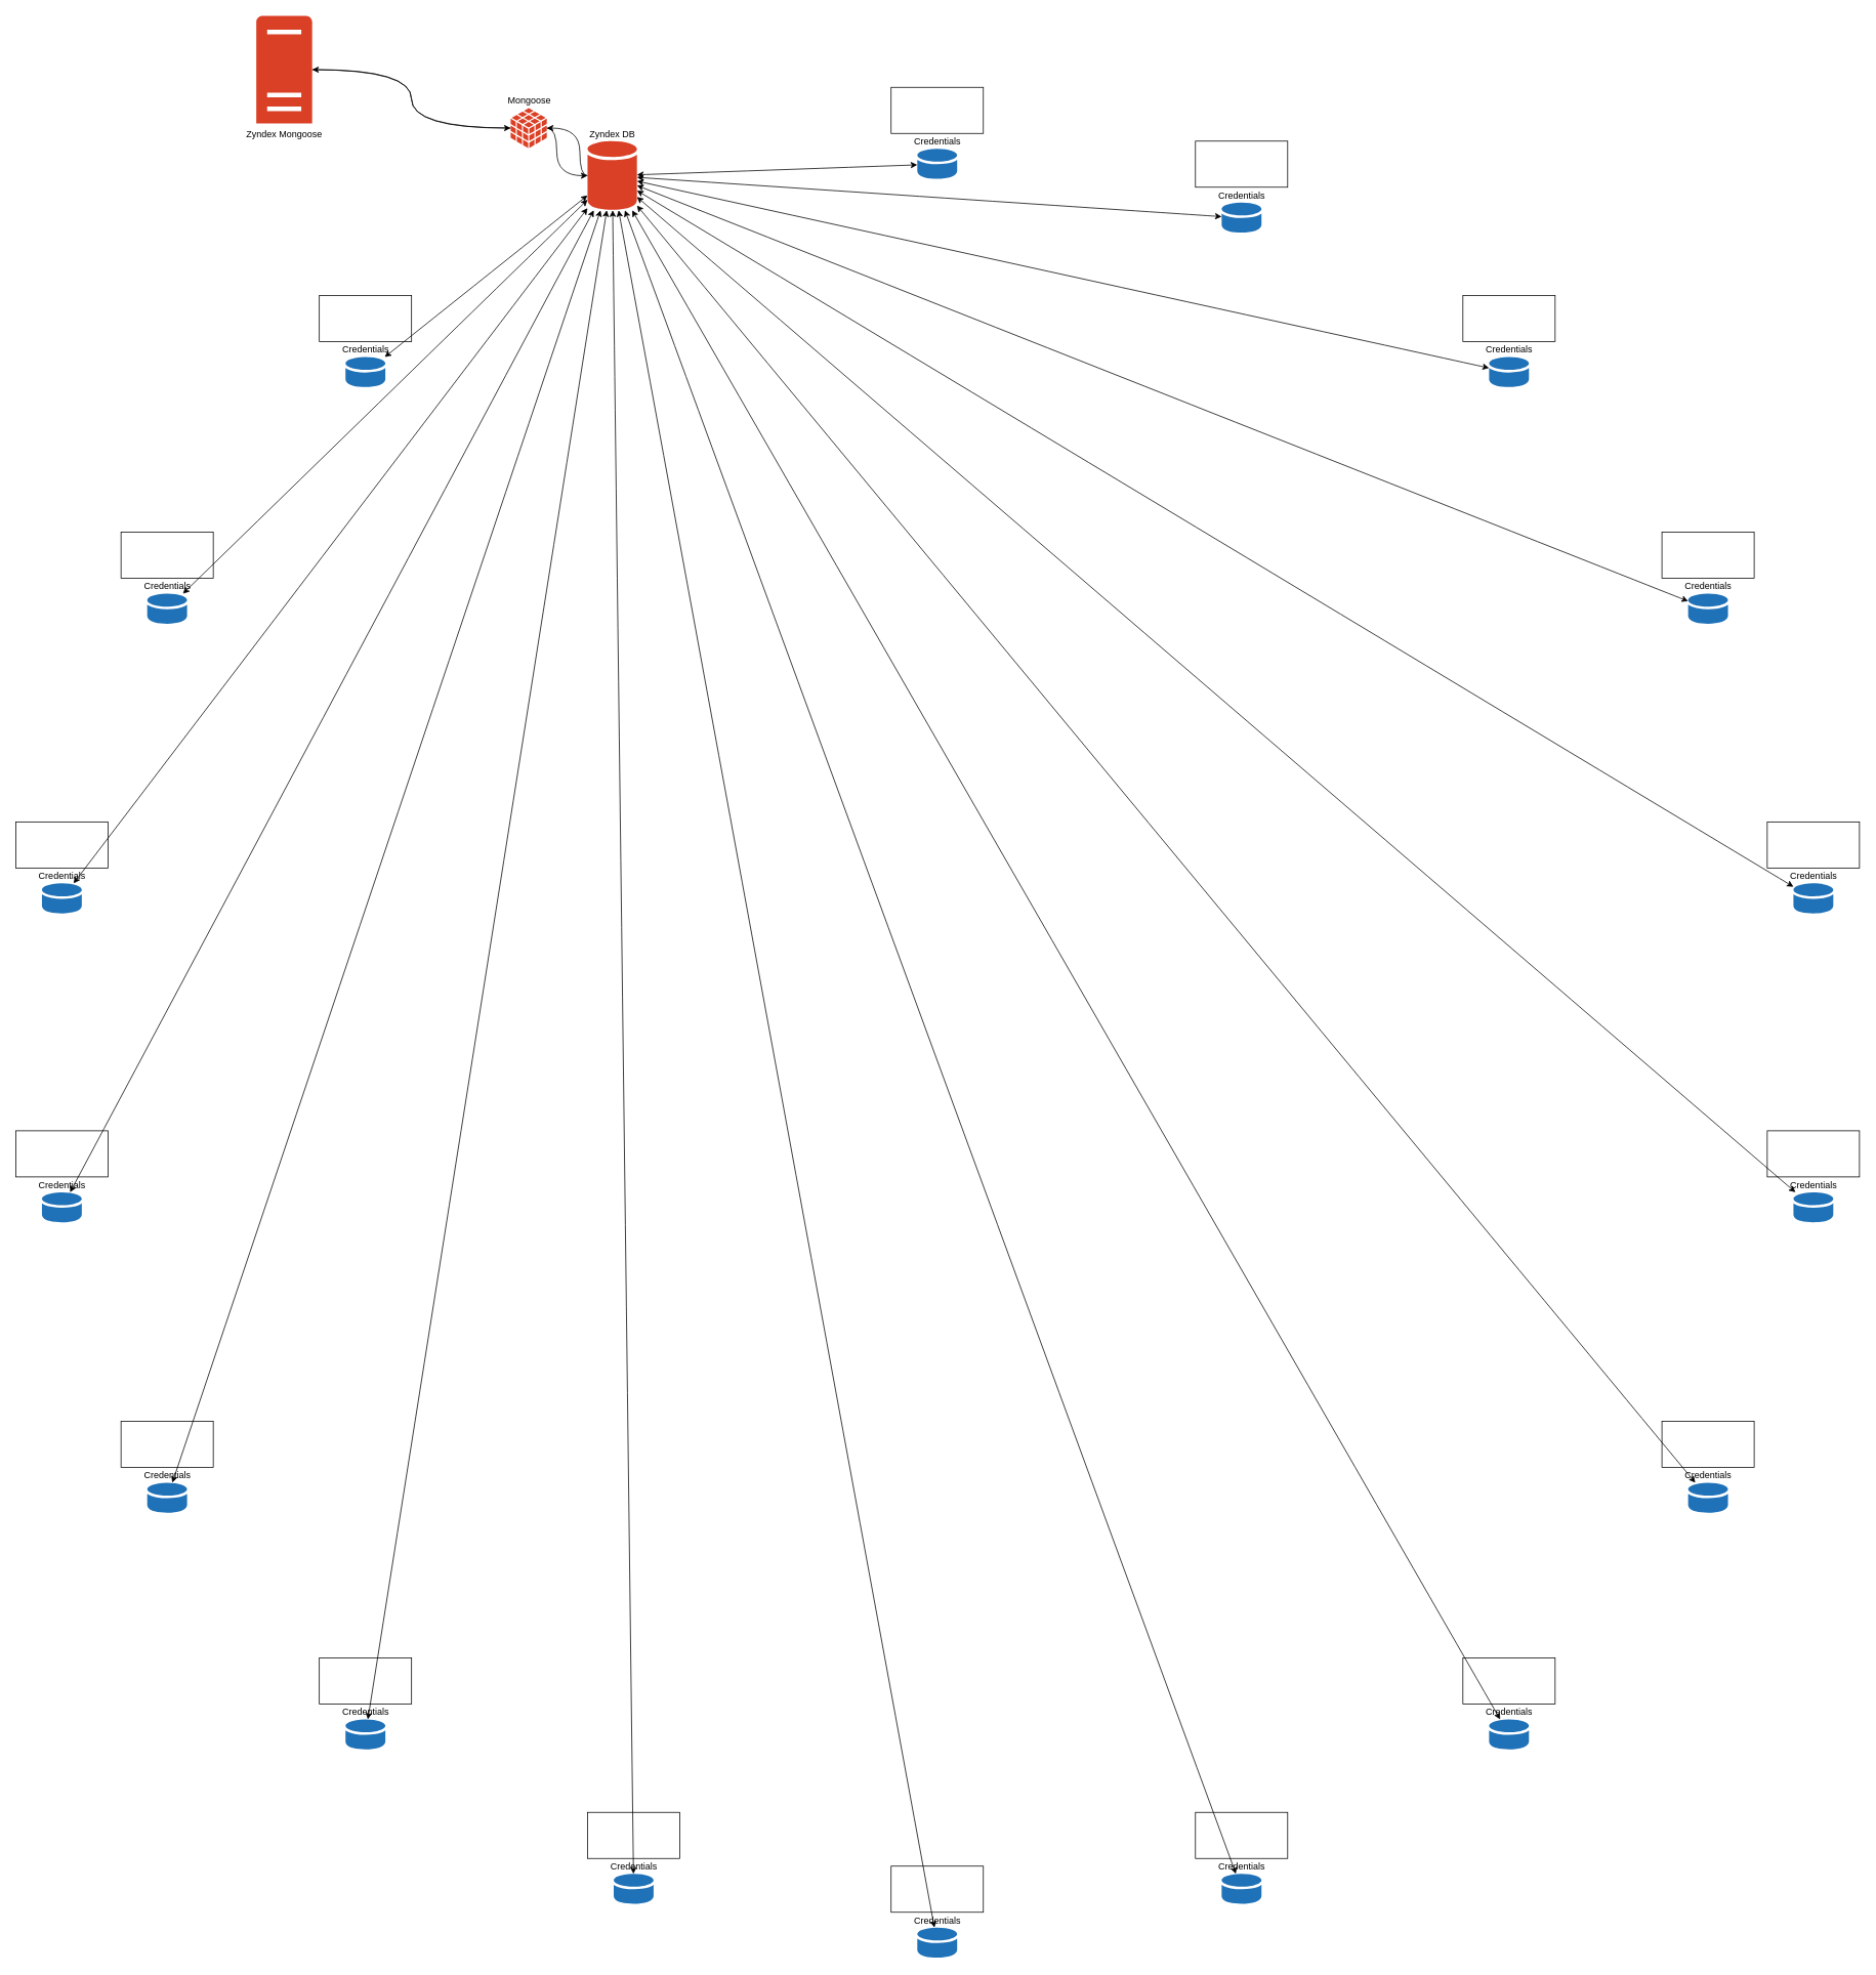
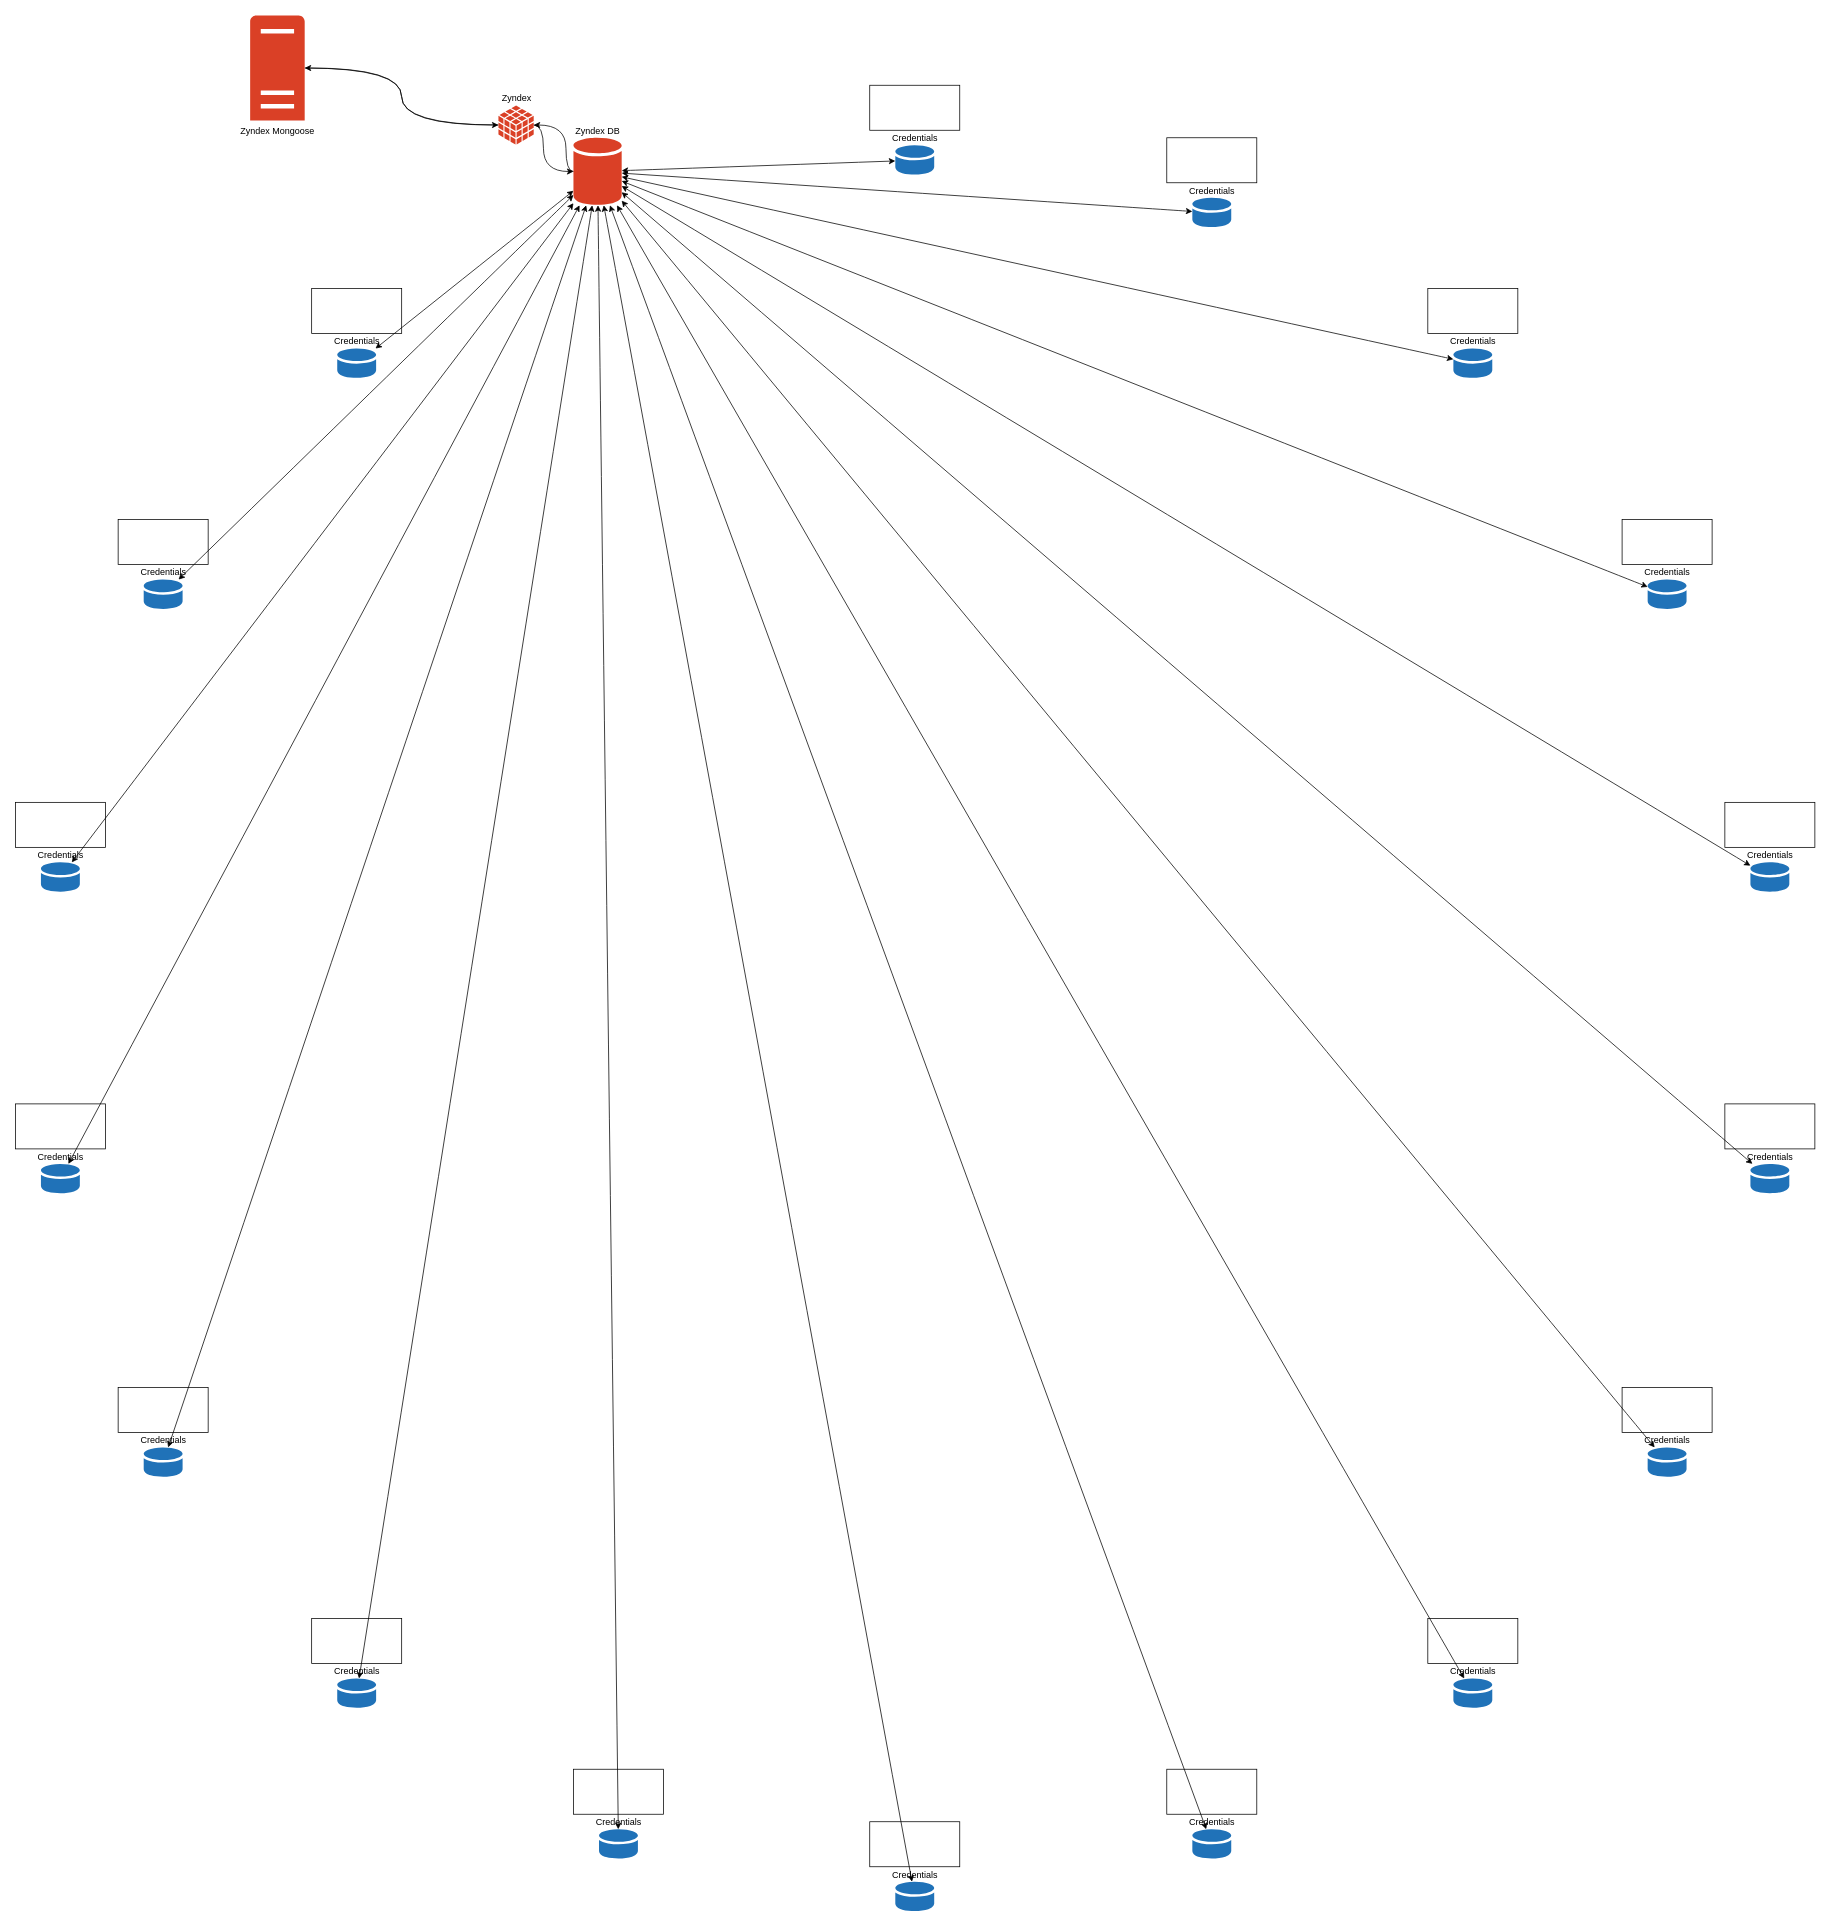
- <mxCell id="73" value="Mongoose" style="sketch=0;shadow=0;dashed=0;html=1;strokeColor=none;labelPosition=center;verticalLabelPosition=top;verticalAlign=bottom;outlineConnect=0;align=center;shape=mxgraph.office.databases.database_cube;fillColor=#DA4026;" parent="1" vertex="1"><mxGeometry x="664" y="140" width="47" height="52" as="geometry" /></mxCell>
+ <mxCell id="73" value="Zyndex" style="sketch=0;shadow=0;dashed=0;html=1;strokeColor=none;labelPosition=center;verticalLabelPosition=top;verticalAlign=bottom;outlineConnect=0;align=center;shape=mxgraph.office.databases.database_cube;fillColor=#DA4026;" parent="1" vertex="1"><mxGeometry x="664" y="140" width="47" height="52" as="geometry" /></mxCell>
